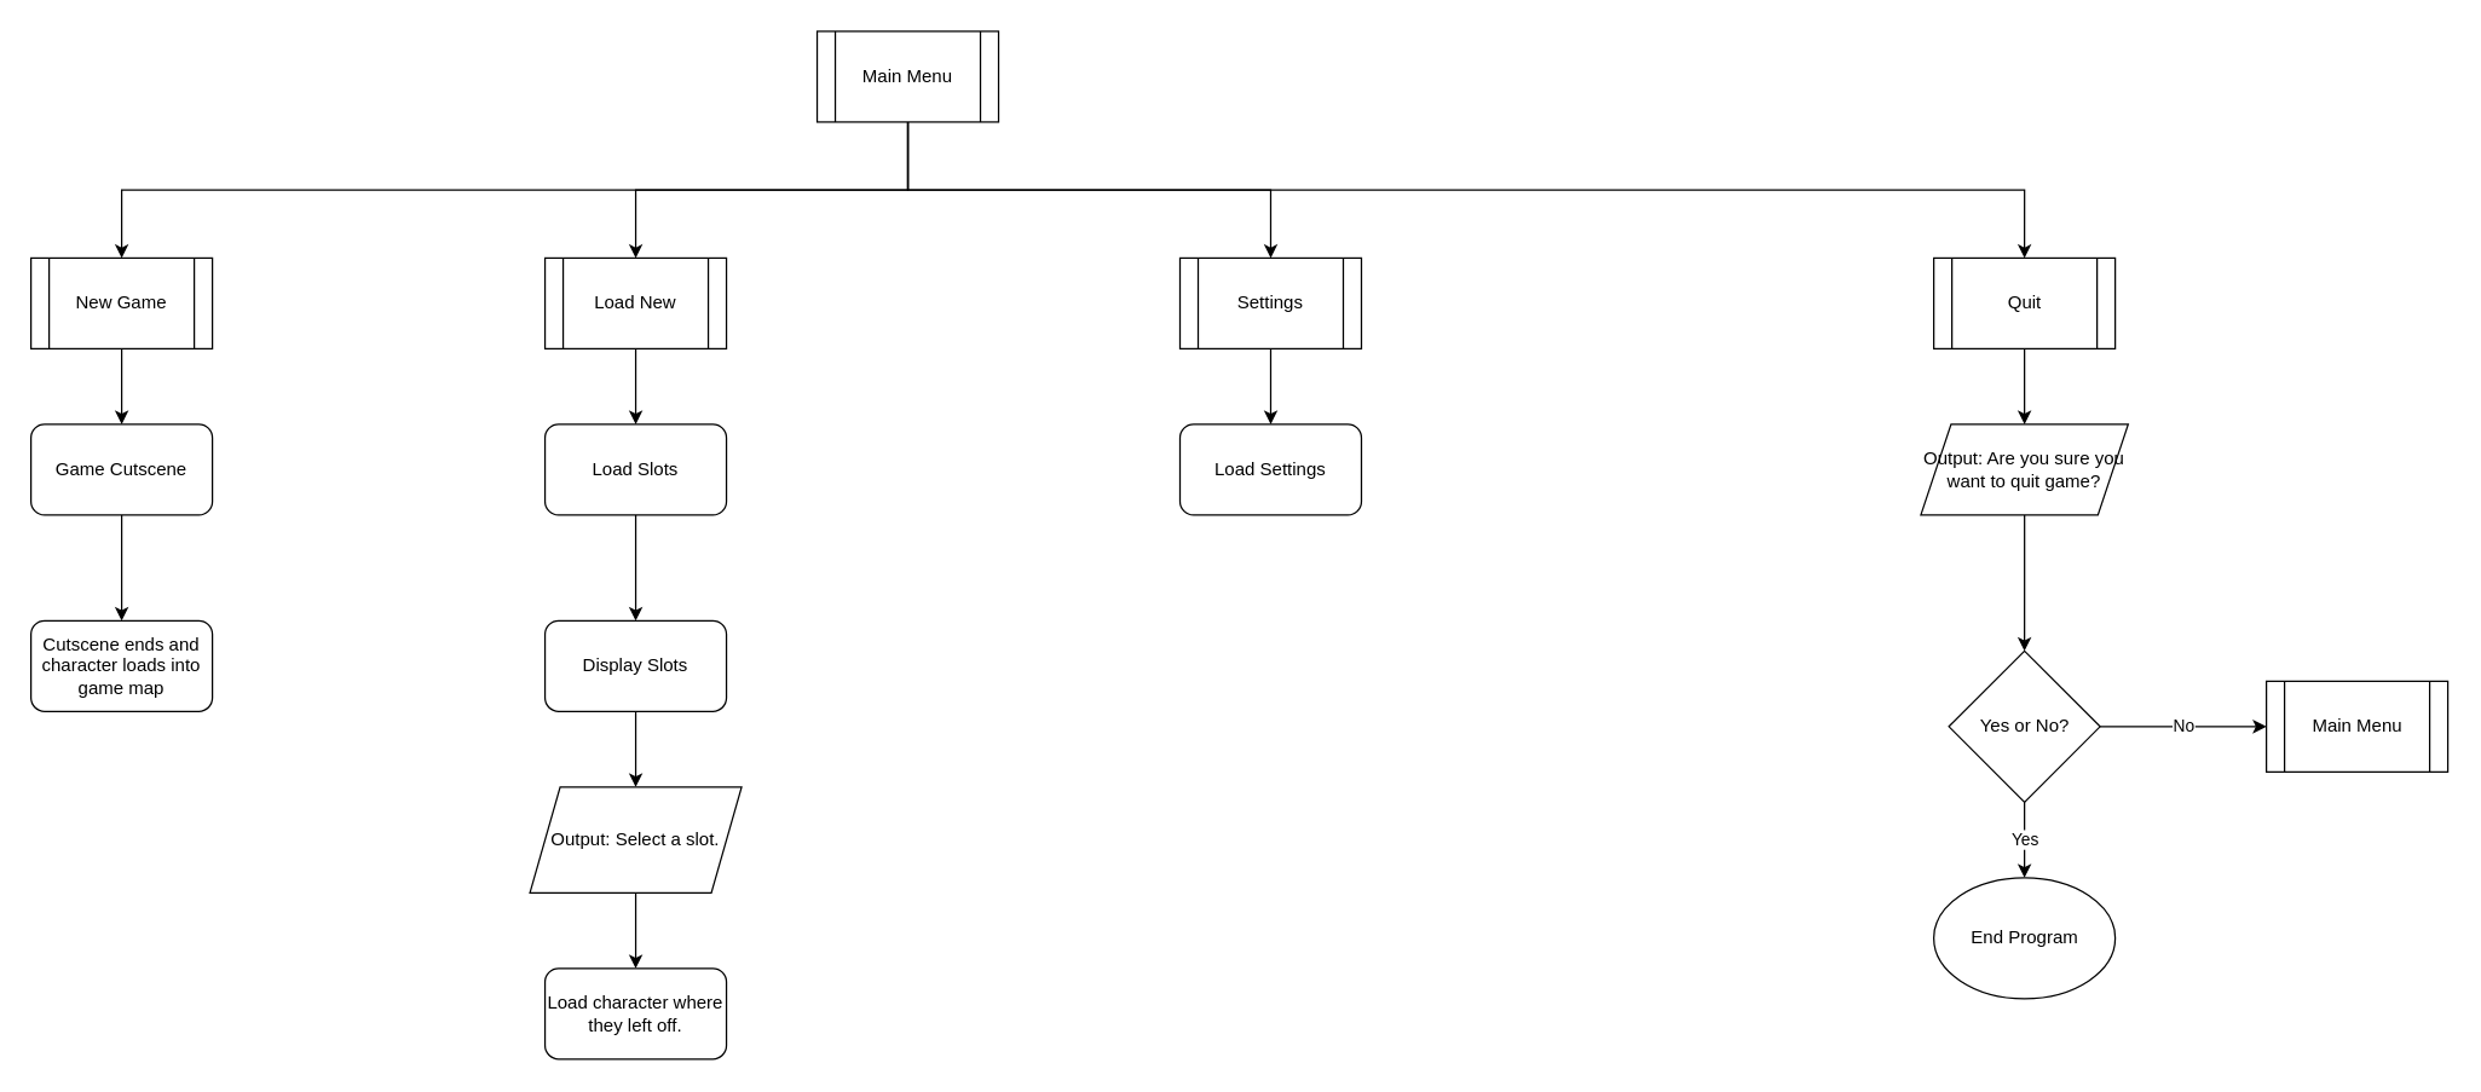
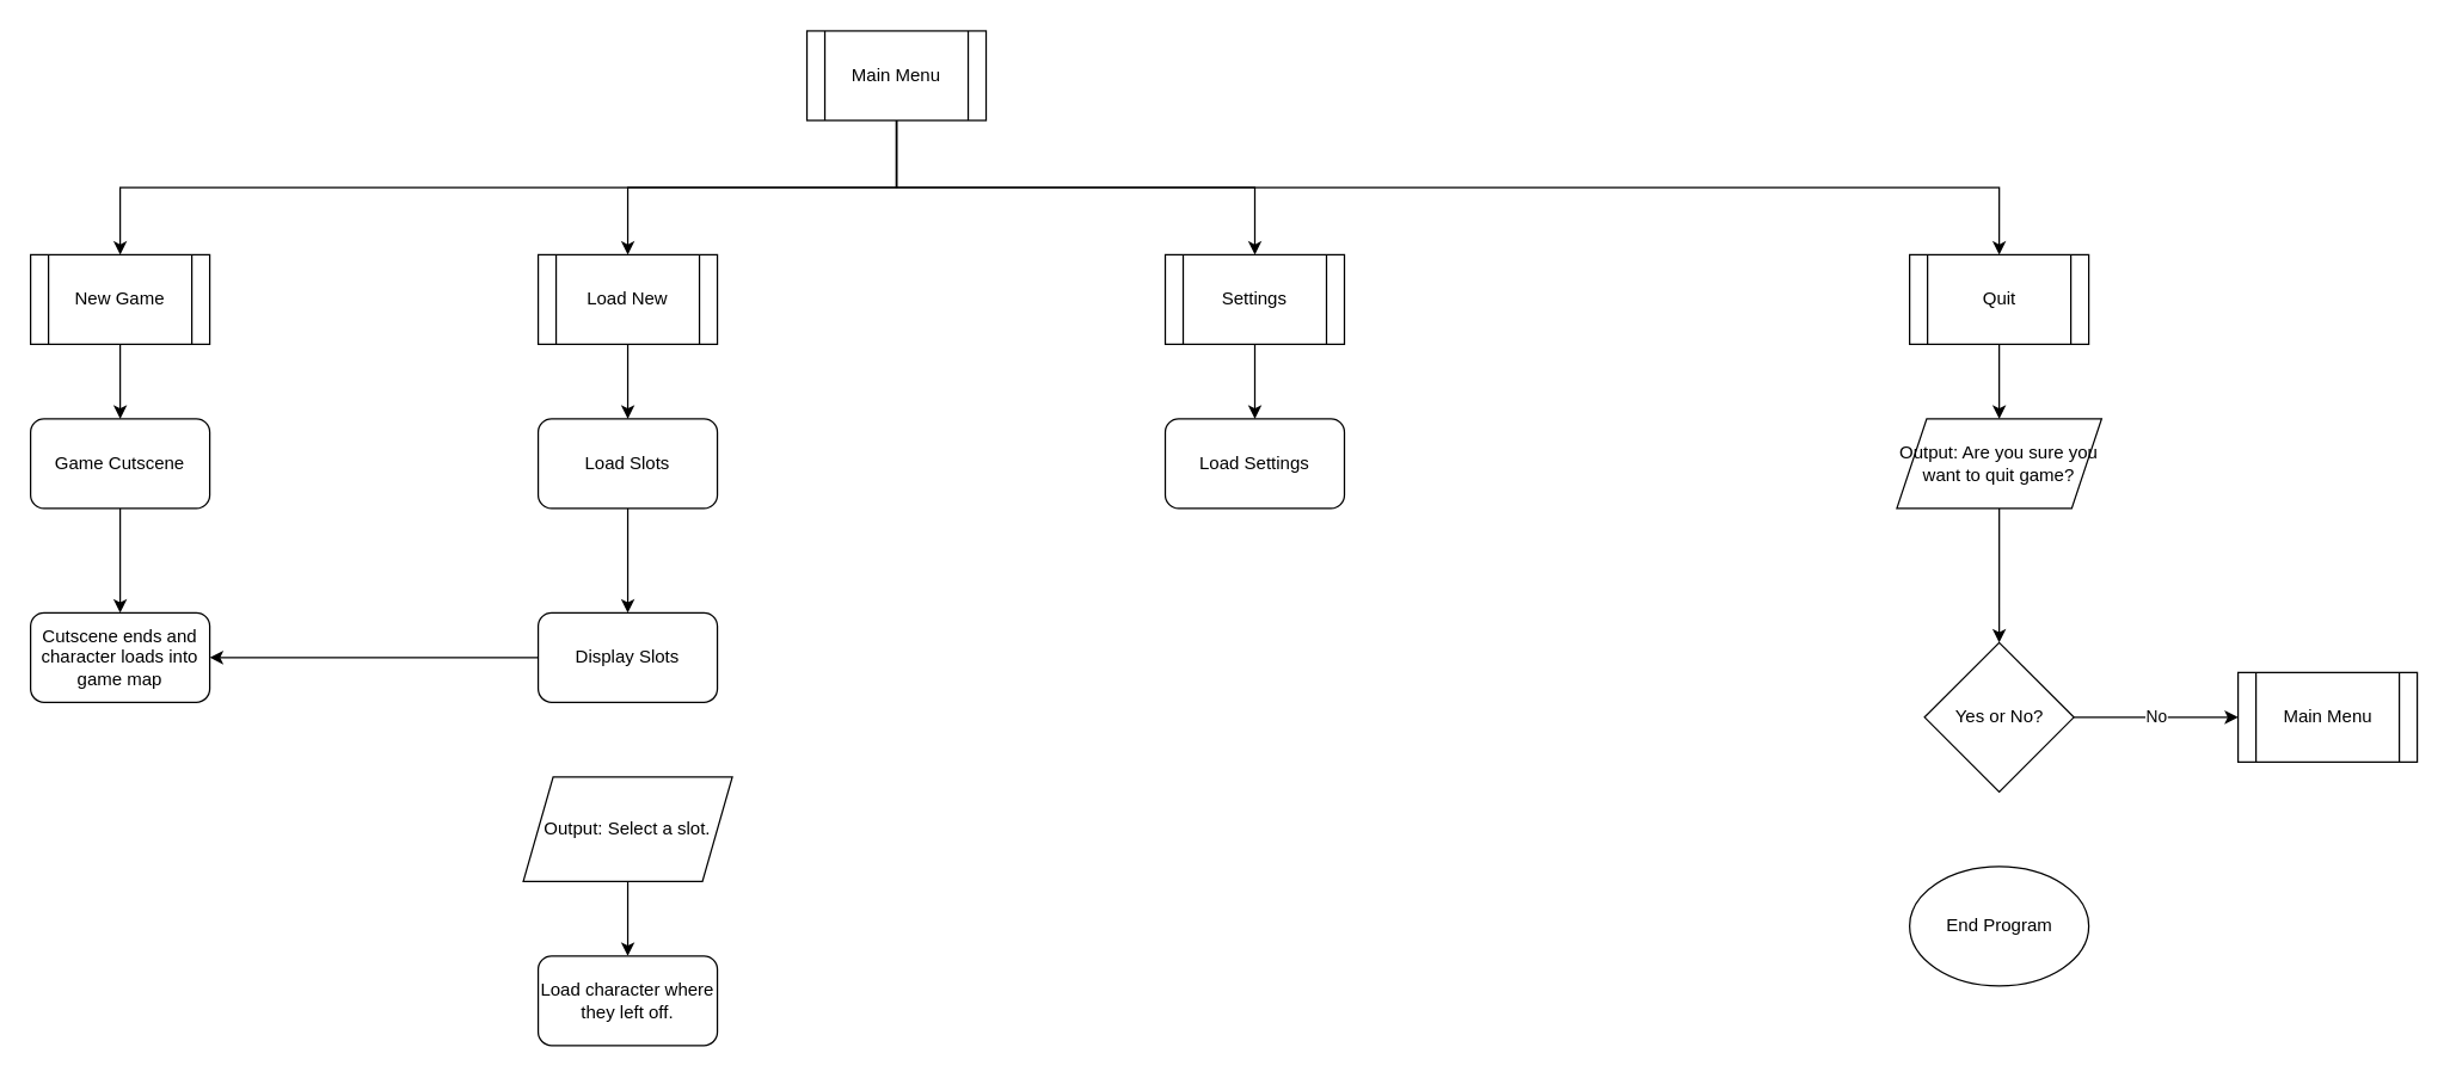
- <mxCell id="24" style="edgeStyle=orthogonalEdgeStyle;rounded=0;orthogonalLoop=1;jettySize=auto;html=1;" edge="1" parent="1" source="25" target="28"><mxGeometry relative="1" as="geometry" /></mxCell>
+ <mxCell id="24" style="edgeStyle=orthogonalEdgeStyle;rounded=0;orthogonalLoop=1;jettySize=auto;html=1;" edge="1" parent="1" source="25" target="31"><mxGeometry relative="1" as="geometry" /></mxCell>
- <mxCell id="18" value="Yes" style="edgeStyle=orthogonalEdgeStyle;rounded=0;orthogonalLoop=1;jettySize=auto;html=1;entryX=0.5;entryY=0;entryDx=0;entryDy=0;" edge="1" parent="1" source="19" target="21"><mxGeometry relative="1" as="geometry" /></mxCell>
